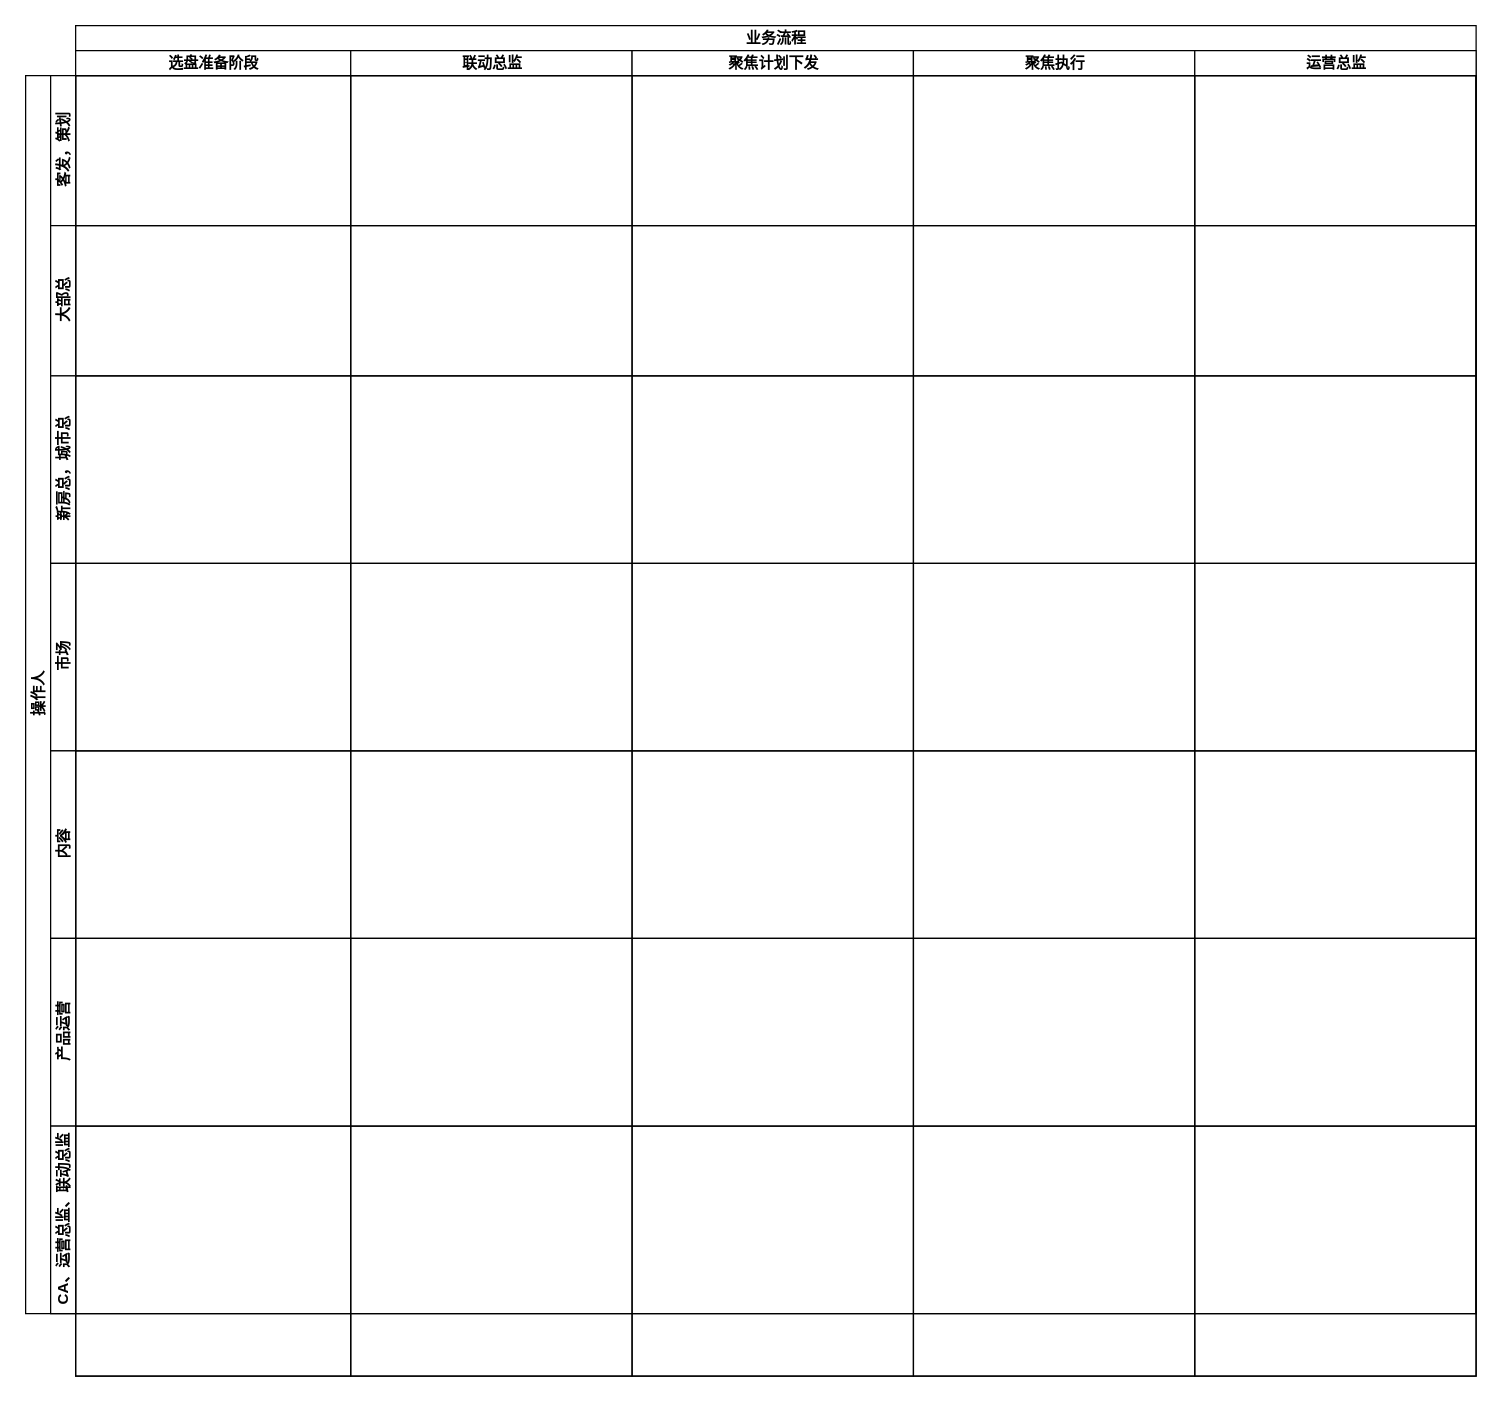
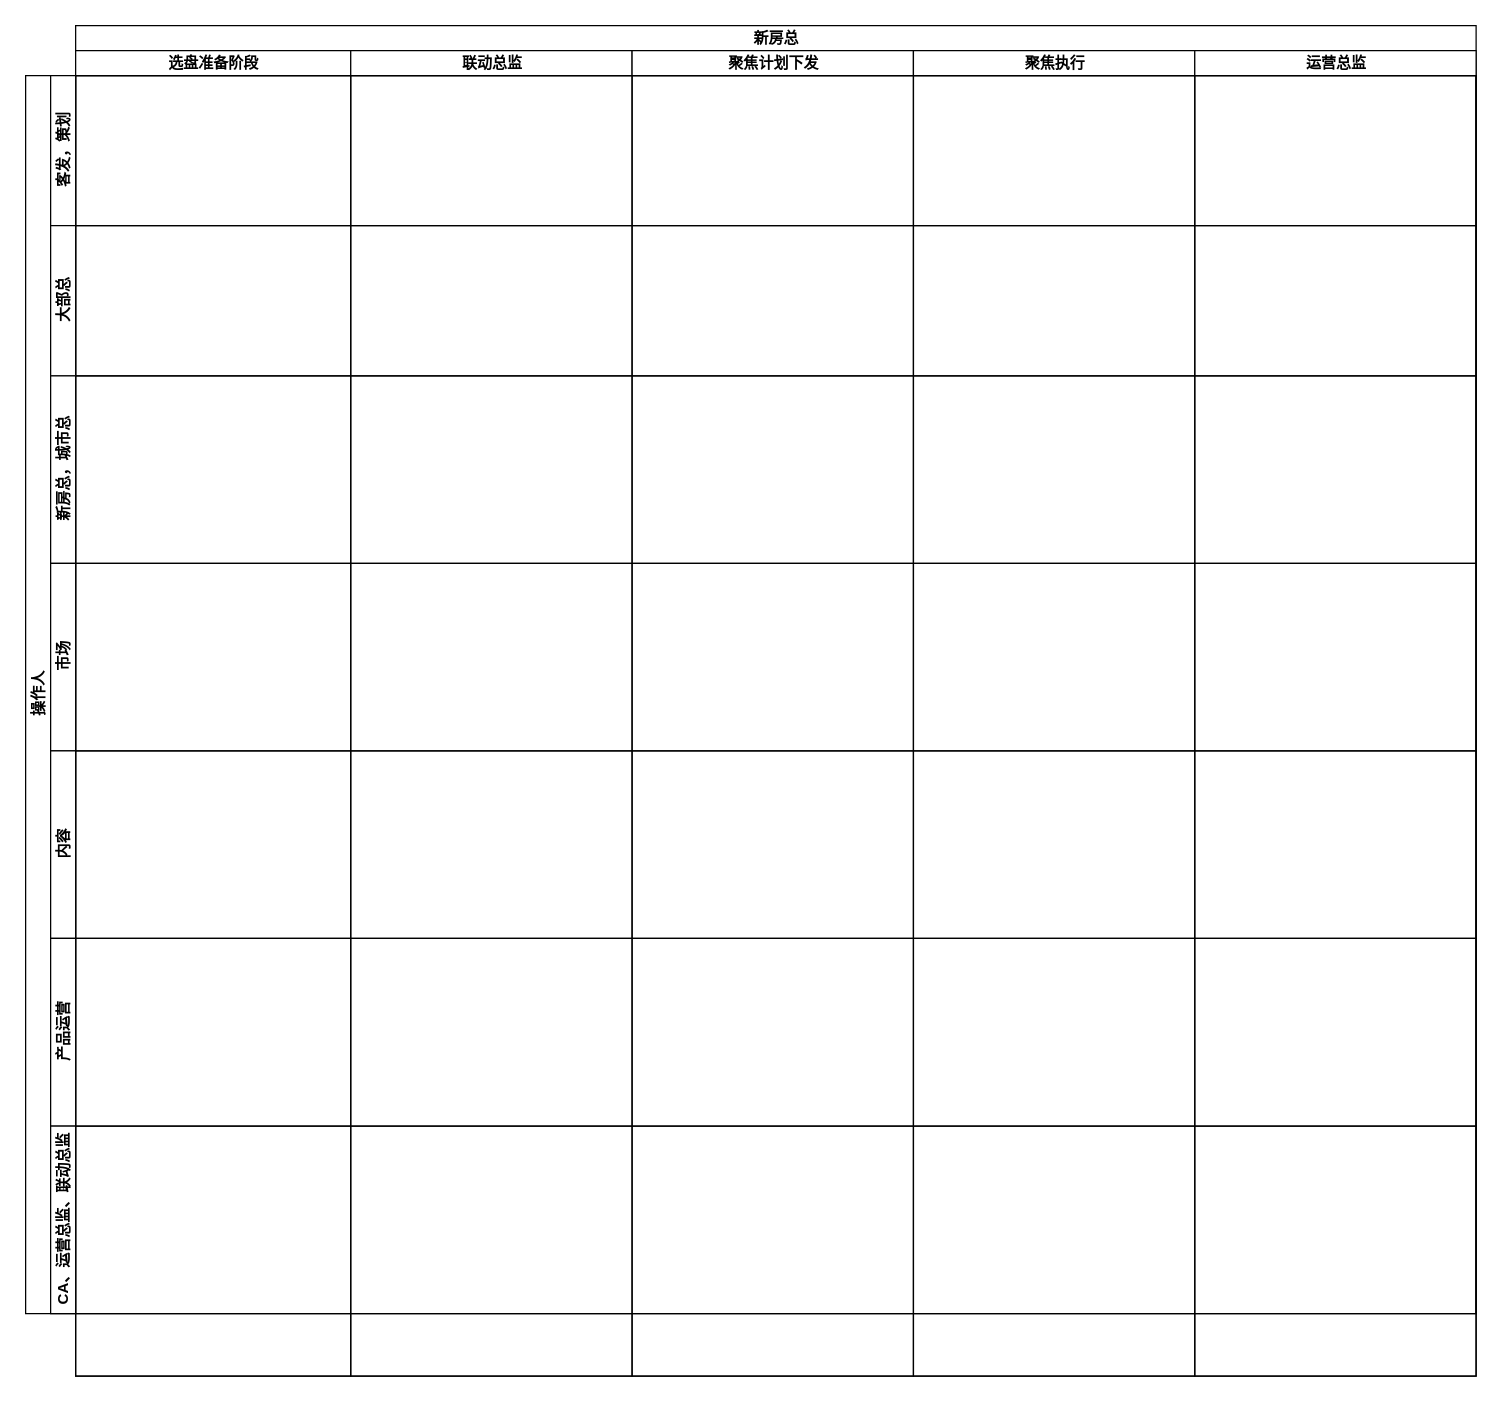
- <mxCell id="2" value="业务流程" style="swimlane;html=1;childLayout=stackLayout;resizeParent=1;resizeParentMax=0;startSize=20;" vertex="1" parent="1"><mxGeometry x="60" y="20" width="1120" height="1080" as="geometry" /></mxCell>
+ <mxCell id="2" value="新房总" style="swimlane;html=1;childLayout=stackLayout;resizeParent=1;resizeParentMax=0;startSize=20;" vertex="1" parent="1"><mxGeometry x="60" y="20" width="1120" height="1080" as="geometry" /></mxCell>
